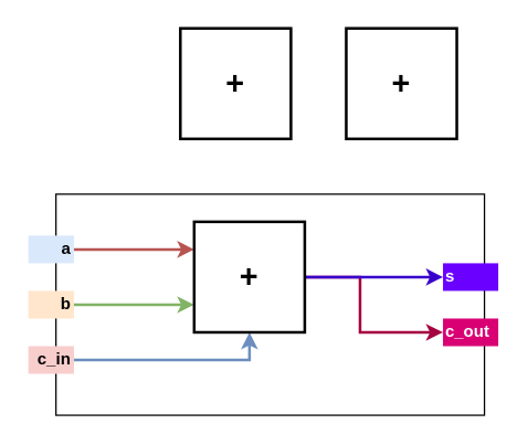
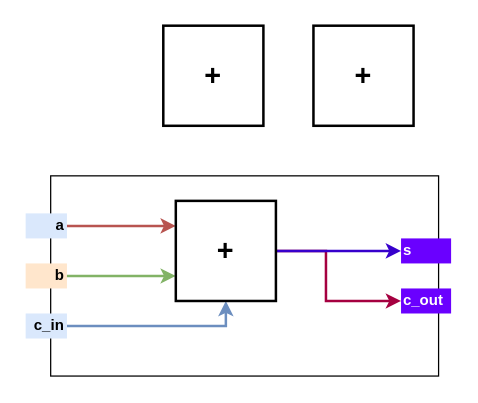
- <mxCell id="12" value="c_out" style="rounded=0;whiteSpace=wrap;html=1;align=left;fontStyle=1;strokeColor=none;fillColor=#d80073;fontColor=#ffffff;strokeWidth=2;" parent="1" vertex="1"><mxGeometry x="320" y="230" width="40" height="20" as="geometry" /></mxCell>
+ <mxCell id="12" value="c_out" style="rounded=0;whiteSpace=wrap;html=1;align=left;fontStyle=1;strokeColor=none;fillColor=#6a00ff;fontColor=#ffffff;strokeWidth=2;" parent="1" vertex="1"><mxGeometry x="320" y="230" width="40" height="20" as="geometry" /></mxCell>
- <mxCell id="9" value="c_in" style="rounded=0;whiteSpace=wrap;html=1;align=right;fontStyle=1;strokeColor=none;fillColor=#f8cecc;strokeWidth=2;" parent="1" vertex="1"><mxGeometry x="20" y="250" width="33" height="20" as="geometry" /></mxCell>
+ <mxCell id="9" value="c_in" style="rounded=0;whiteSpace=wrap;html=1;align=right;fontStyle=1;strokeColor=none;fillColor=#dae8fc;strokeWidth=2;" parent="1" vertex="1"><mxGeometry x="20" y="250" width="33" height="20" as="geometry" /></mxCell>
